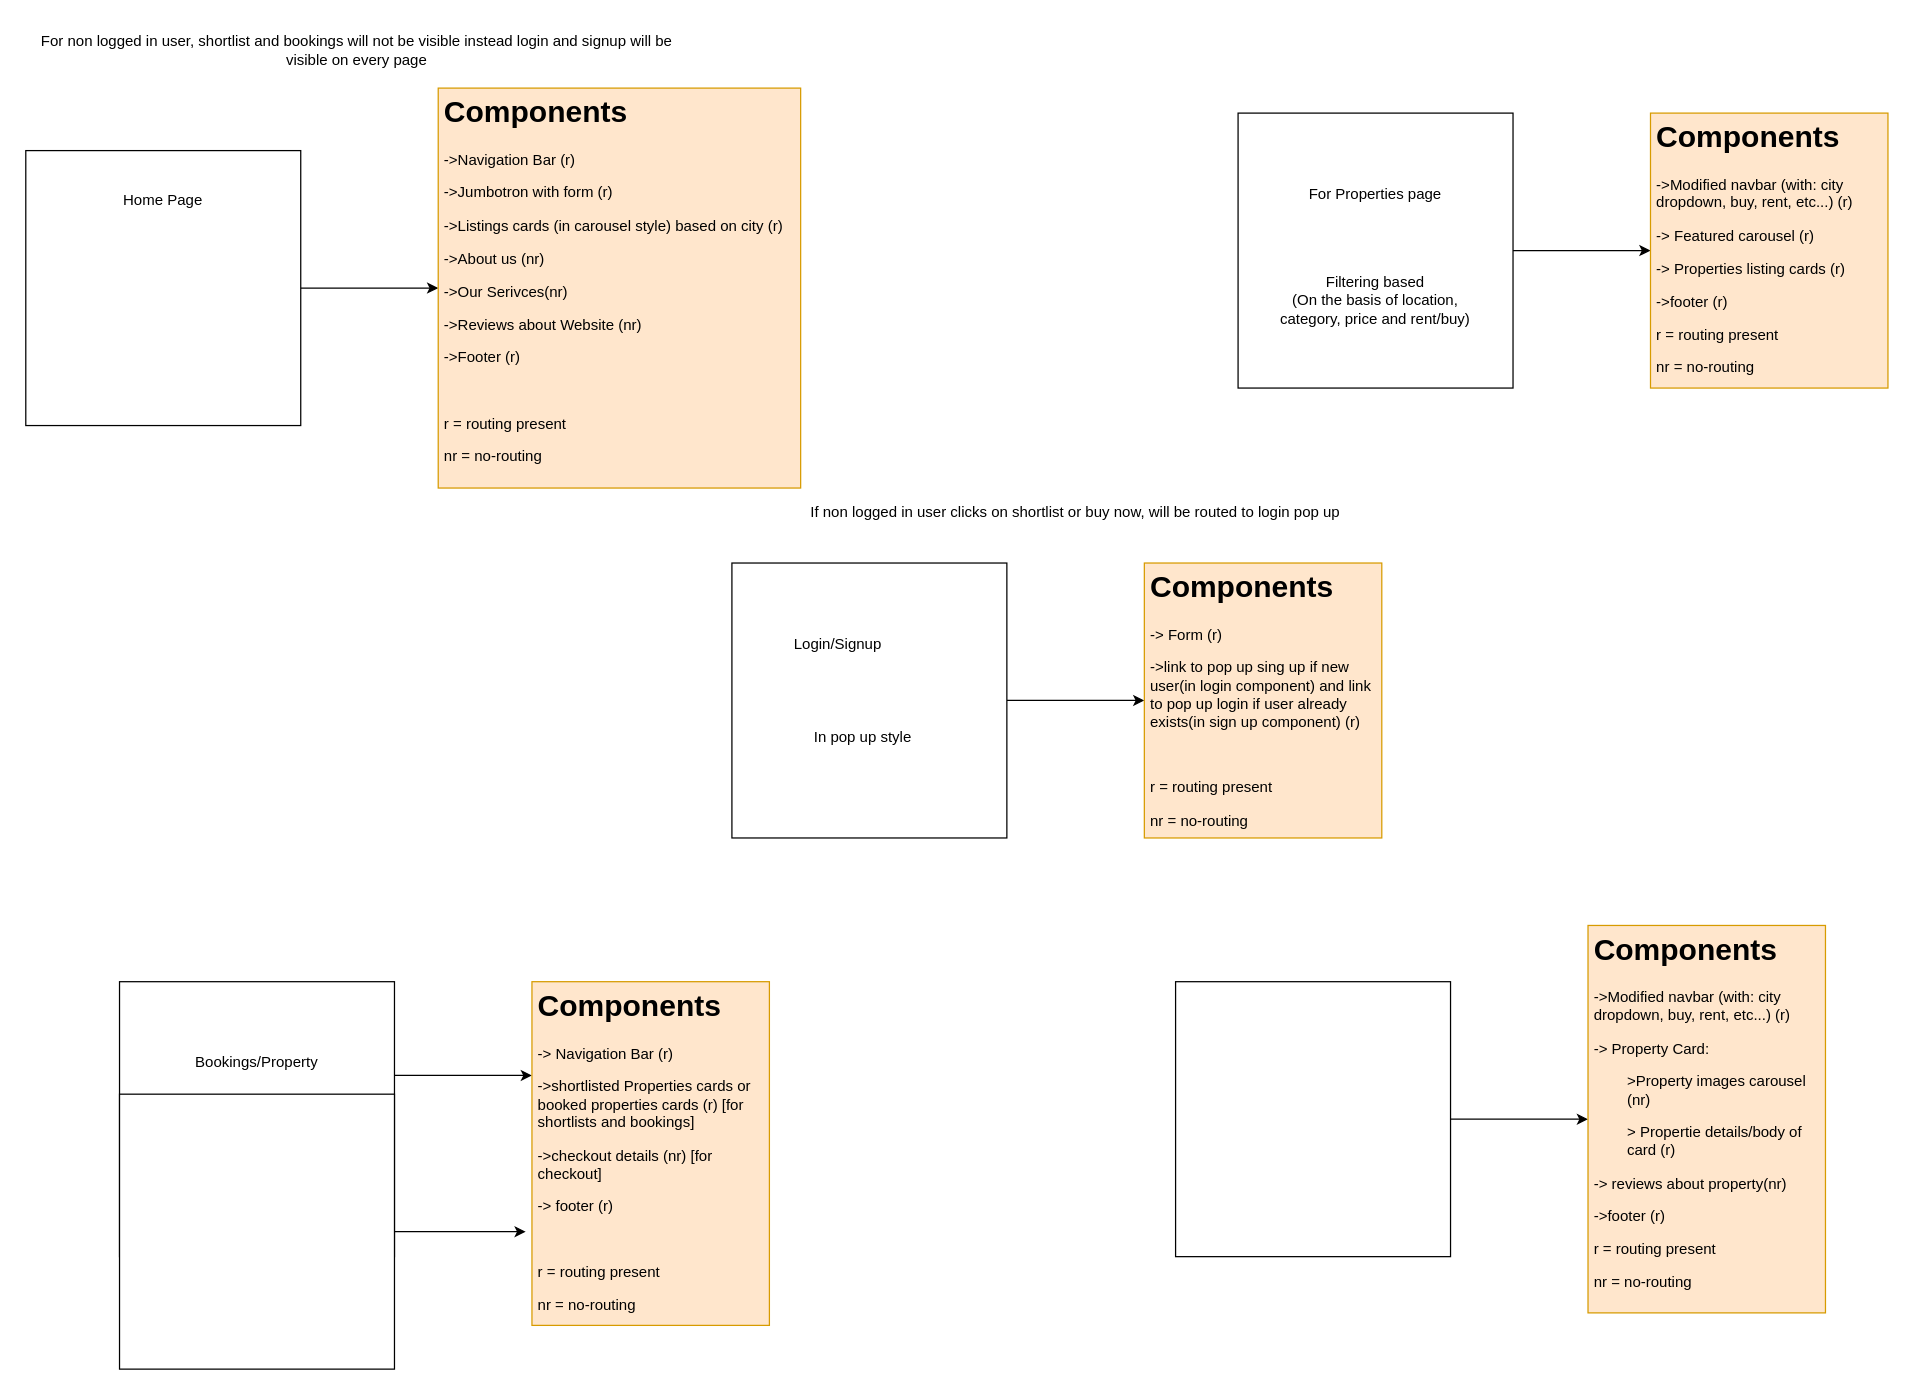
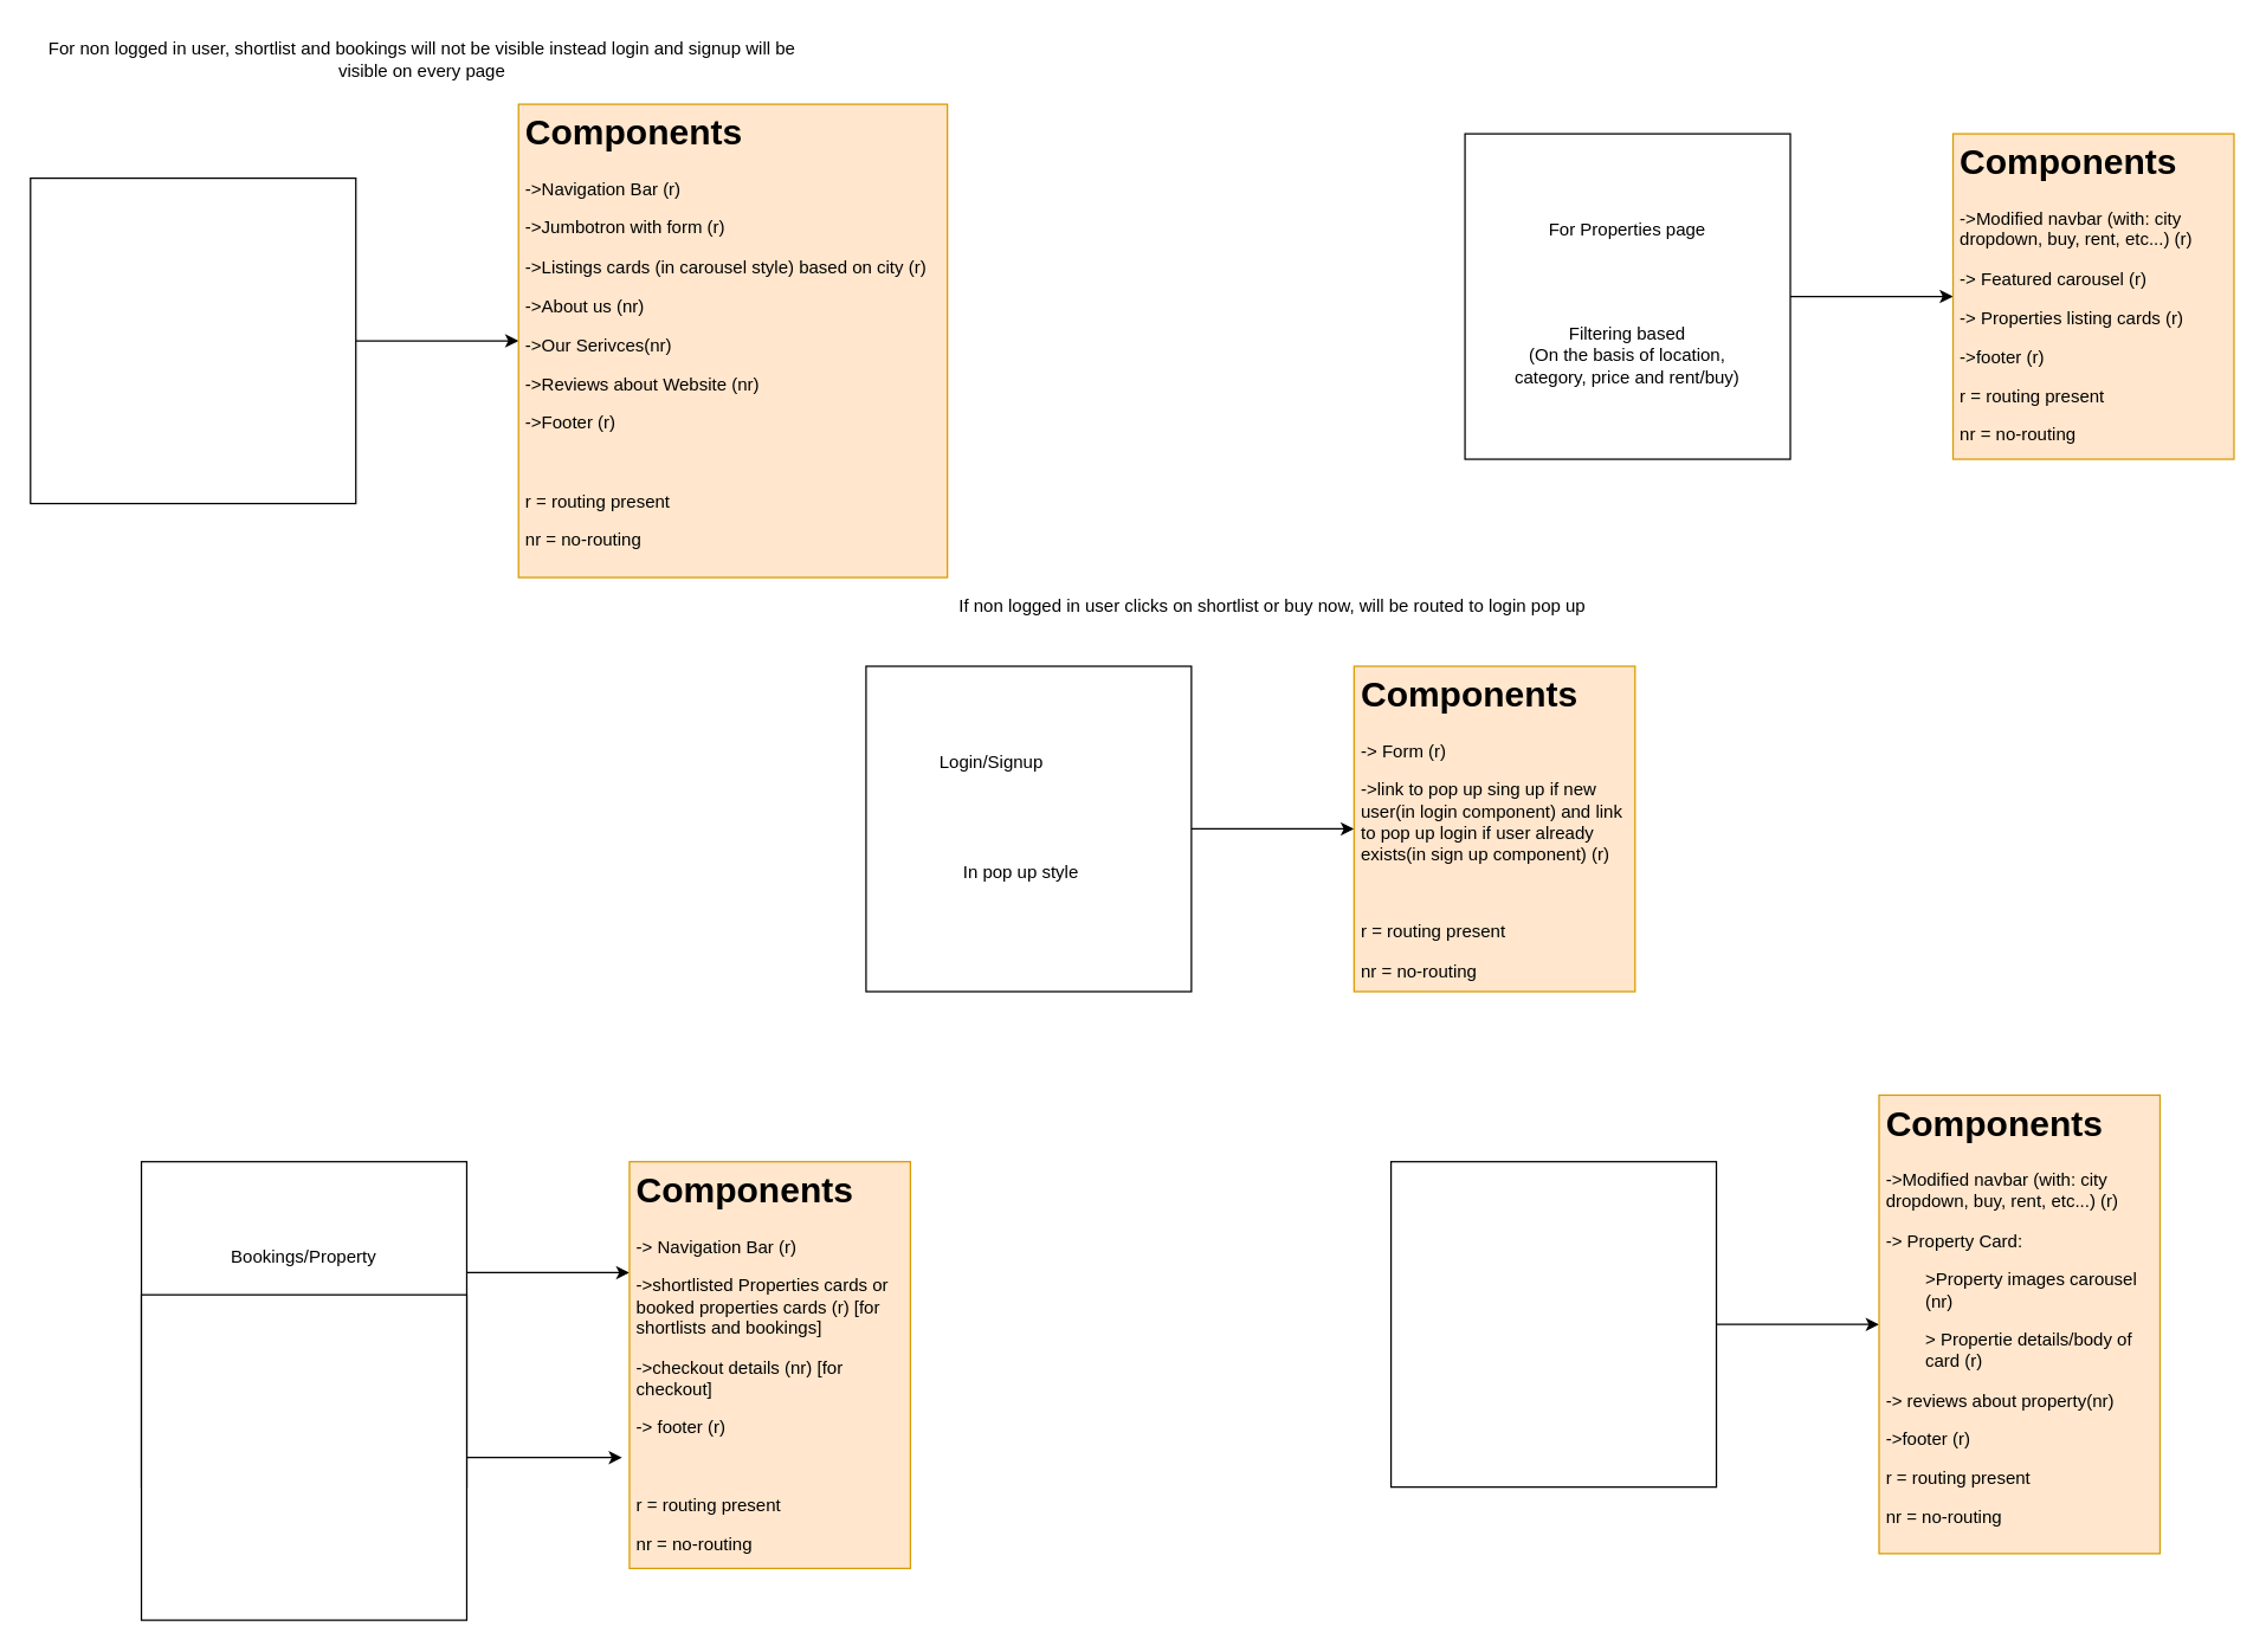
- <mxCell id="4" value="Home Page" style="text;html=1;strokeColor=none;fillColor=none;align=center;verticalAlign=middle;whiteSpace=wrap;rounded=0;" vertex="1" parent="1"><mxGeometry x="75" y="140" width="110" height="40" as="geometry" /></mxCell>
